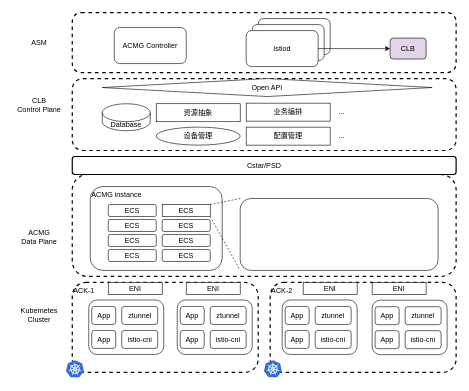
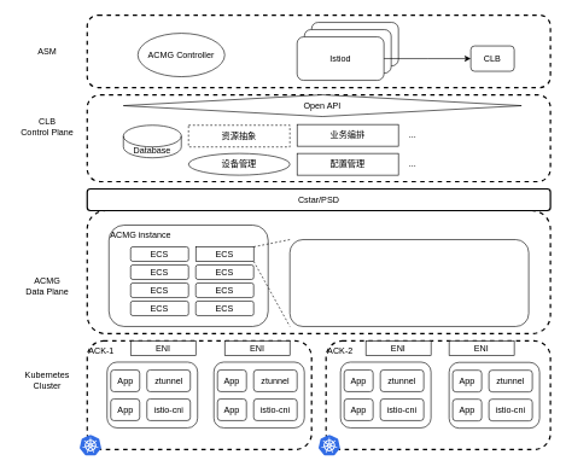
- <mxCell id="7" value="ACMG Controller" style="rounded=1;whiteSpace=wrap;html=1;" vertex="1" parent="1"><mxGeometry x="190" y="45" width="120" height="60" as="geometry" /></mxCell>
+ <mxCell id="7" value="ACMG Controller" style="ellipse;whiteSpace=wrap;html=1;" vertex="1" parent="1"><mxGeometry x="190" y="45" width="120" height="60" as="geometry" /></mxCell>
- <mxCell id="12" value="CLB" style="rounded=1;whiteSpace=wrap;html=1;fillColor=#e1d5e7;" vertex="1" parent="1"><mxGeometry x="650" y="62.5" width="60" height="35" as="geometry" /></mxCell>
+ <mxCell id="12" value="CLB" style="rounded=1;whiteSpace=wrap;html=1;" vertex="1" parent="1"><mxGeometry x="650" y="62.5" width="60" height="35" as="geometry" /></mxCell>
- <mxCell id="16" value="资源抽象" style="rounded=0;whiteSpace=wrap;html=1;" vertex="1" parent="1"><mxGeometry x="260" y="172" width="140" height="30" as="geometry" /></mxCell>
+ <mxCell id="16" value="资源抽象" style="rounded=0;whiteSpace=wrap;html=1;dashed=1;" vertex="1" parent="1"><mxGeometry x="260" y="172" width="140" height="30" as="geometry" /></mxCell>
